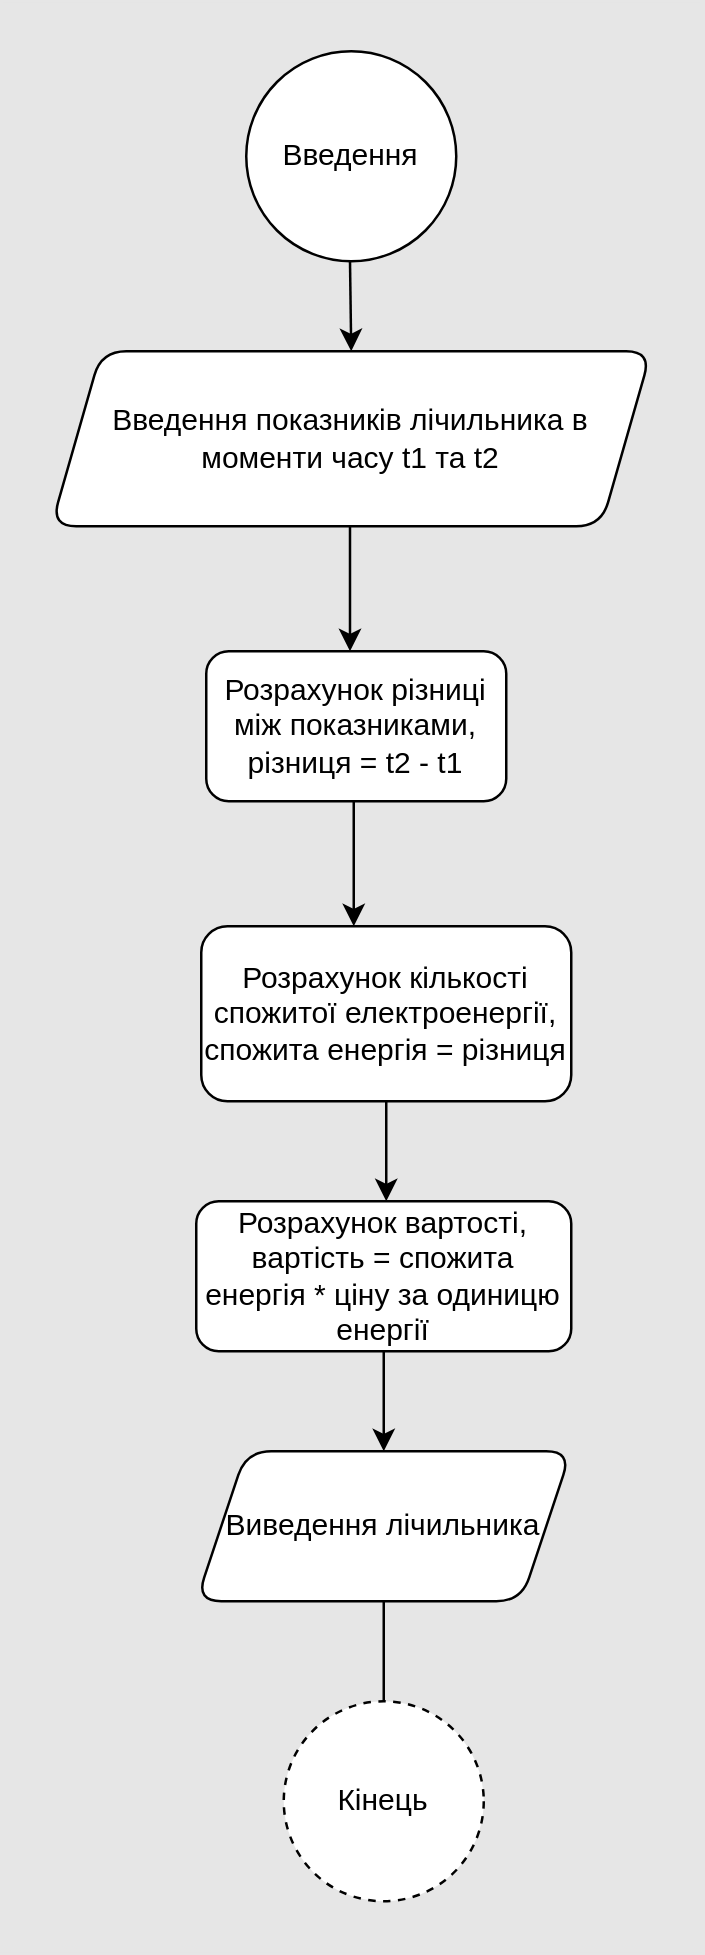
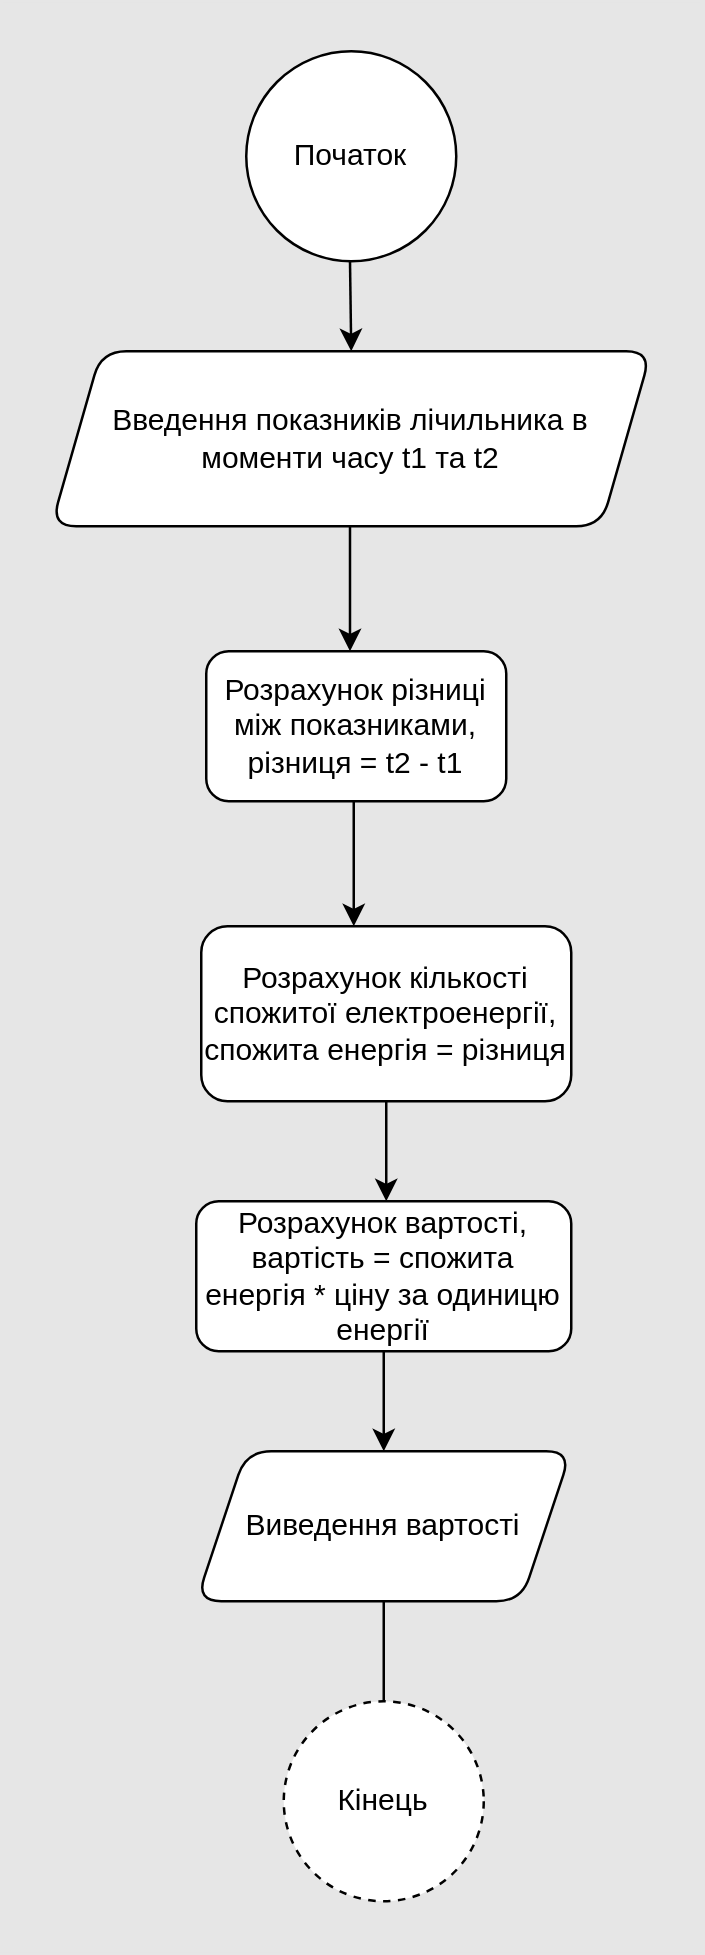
- <mxCell id="2" value="Введення" style="ellipse;whiteSpace=wrap;html=1;aspect=fixed;rounded=1;" vertex="1" parent="1"><mxGeometry x="98" y="20" width="84" height="84" as="geometry" /></mxCell>
+ <mxCell id="2" value="Початок" style="ellipse;whiteSpace=wrap;html=1;aspect=fixed;rounded=1;" vertex="1" parent="1"><mxGeometry x="98" y="20" width="84" height="84" as="geometry" /></mxCell>
- <mxCell id="13" value="Виведення лічильника " style="shape=parallelogram;perimeter=parallelogramPerimeter;whiteSpace=wrap;html=1;fixedSize=1;rounded=1;" vertex="1" parent="1"><mxGeometry x="78" y="580" width="150" height="60" as="geometry" /></mxCell>
+ <mxCell id="13" value="Виведення вартості " style="shape=parallelogram;perimeter=parallelogramPerimeter;whiteSpace=wrap;html=1;fixedSize=1;rounded=1;" vertex="1" parent="1"><mxGeometry x="78" y="580" width="150" height="60" as="geometry" /></mxCell>
